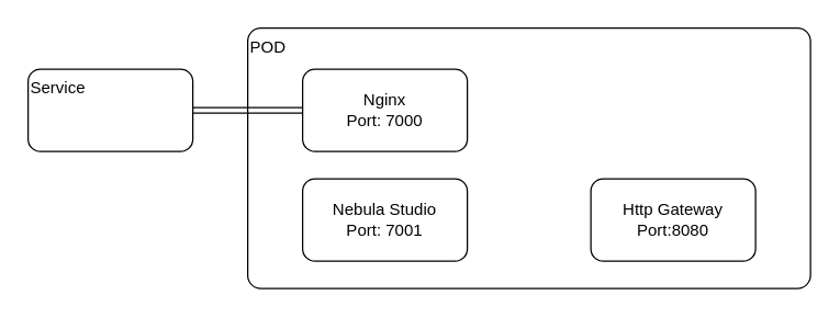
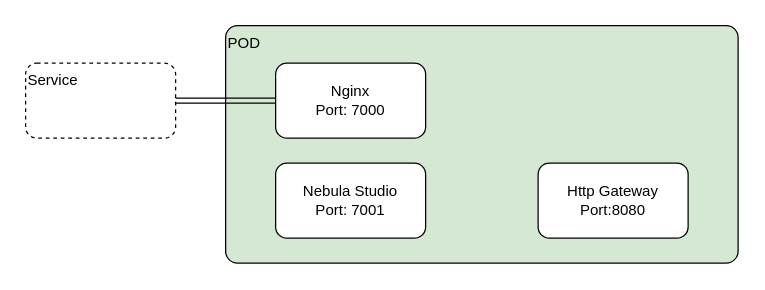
- <mxCell id="6" value="Service" style="rounded=1;whiteSpace=wrap;html=1;align=left;verticalAlign=top;" vertex="1" parent="1"><mxGeometry x="20" y="50" width="120" height="60" as="geometry" /></mxCell>
+ <mxCell id="6" value="Service" style="rounded=1;whiteSpace=wrap;html=1;align=left;verticalAlign=top;dashed=1;" vertex="1" parent="1"><mxGeometry x="20" y="50" width="120" height="60" as="geometry" /></mxCell>
- <mxCell id="2" value="POD" style="rounded=1;whiteSpace=wrap;html=1;align=left;verticalAlign=top;arcSize=5;" vertex="1" parent="1"><mxGeometry x="180" y="20" width="410" height="190" as="geometry" /></mxCell>
+ <mxCell id="2" value="POD" style="rounded=1;whiteSpace=wrap;html=1;align=left;verticalAlign=top;arcSize=5;fillColor=#d5e8d4;" vertex="1" parent="1"><mxGeometry x="180" y="20" width="410" height="190" as="geometry" /></mxCell>
